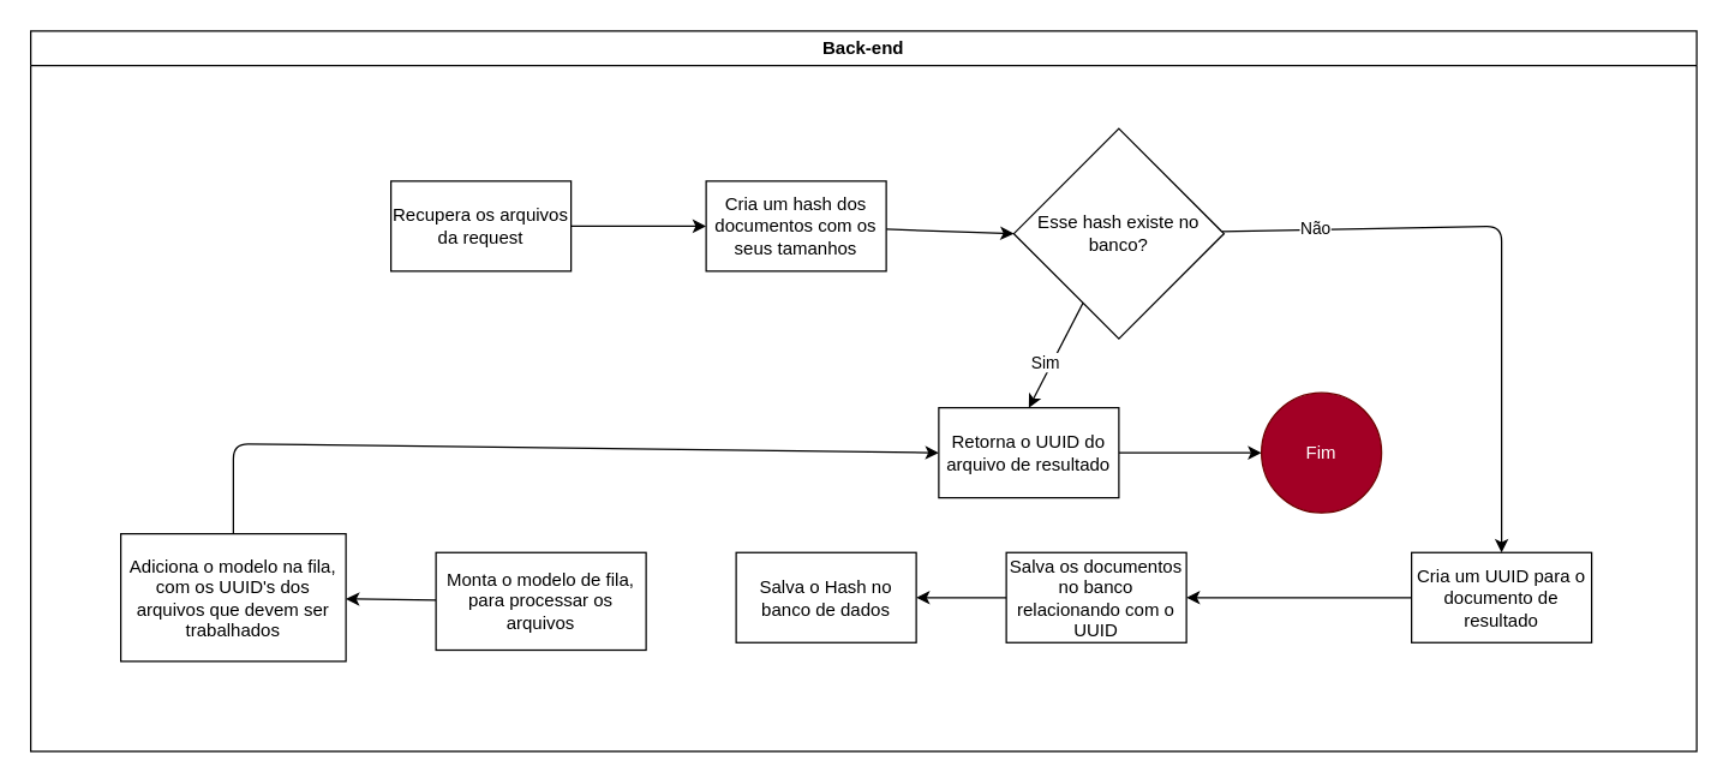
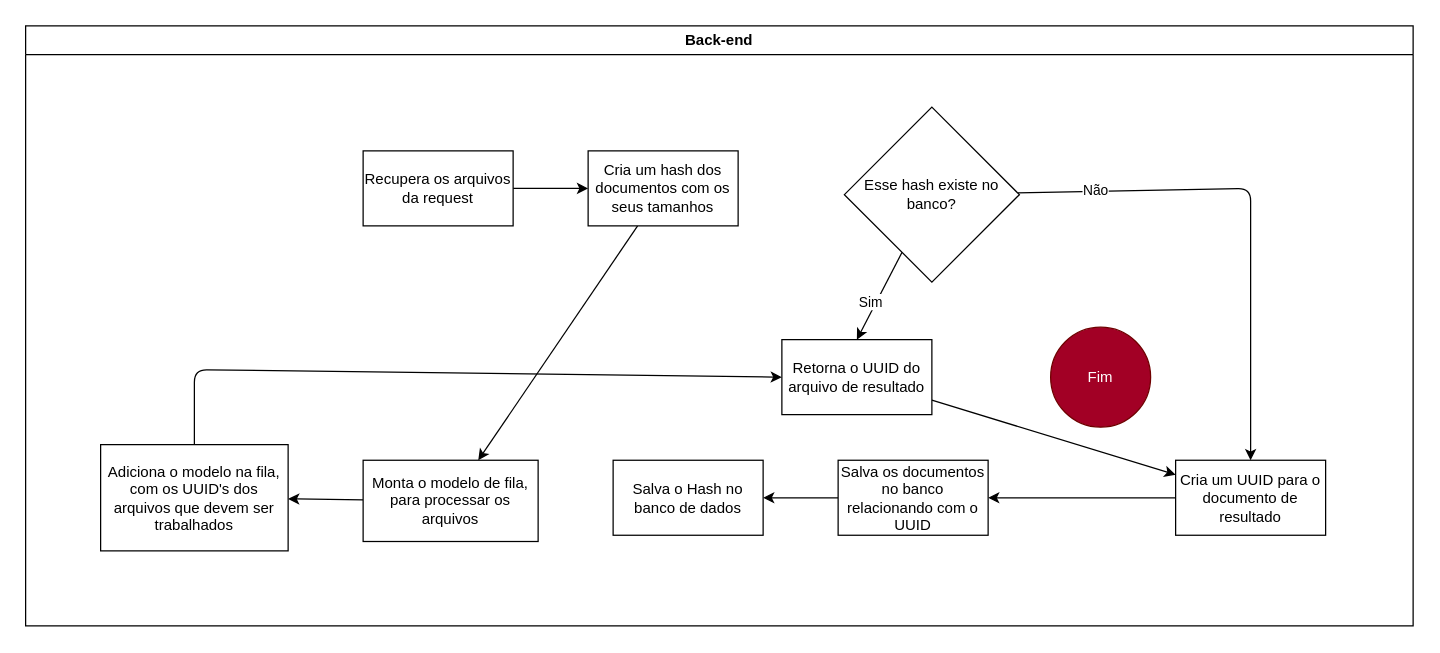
- <mxCell id="4" value="Recupera os arquivos da request" style="whiteSpace=wrap;html=1;" parent="2" vertex="1"><mxGeometry x="240" y="100" width="120" height="60" as="geometry" /></mxCell>
+ <mxCell id="4" value="Recupera os arquivos da request" style="whiteSpace=wrap;html=1;" parent="2" vertex="1"><mxGeometry x="270" y="100" width="120" height="60" as="geometry" /></mxCell>
- <mxCell id="5" style="edgeStyle=none;html=1;entryX=0;entryY=0.5;entryDx=0;entryDy=0;" edge="1" parent="2" source="6" target="23"><mxGeometry relative="1" as="geometry" /></mxCell>
+ <mxCell id="5" style="edgeStyle=none;html=1;" edge="1" parent="2" source="6" target="13"><mxGeometry relative="1" as="geometry" /></mxCell>
- <mxCell id="16" value="" style="edgeStyle=none;html=1;" edge="1" parent="2" source="17" target="18"><mxGeometry relative="1" as="geometry" /></mxCell>
+ <mxCell id="16" value="" style="edgeStyle=none;html=1;" edge="1" parent="2" source="17" target="8"><mxGeometry relative="1" as="geometry" /></mxCell>
